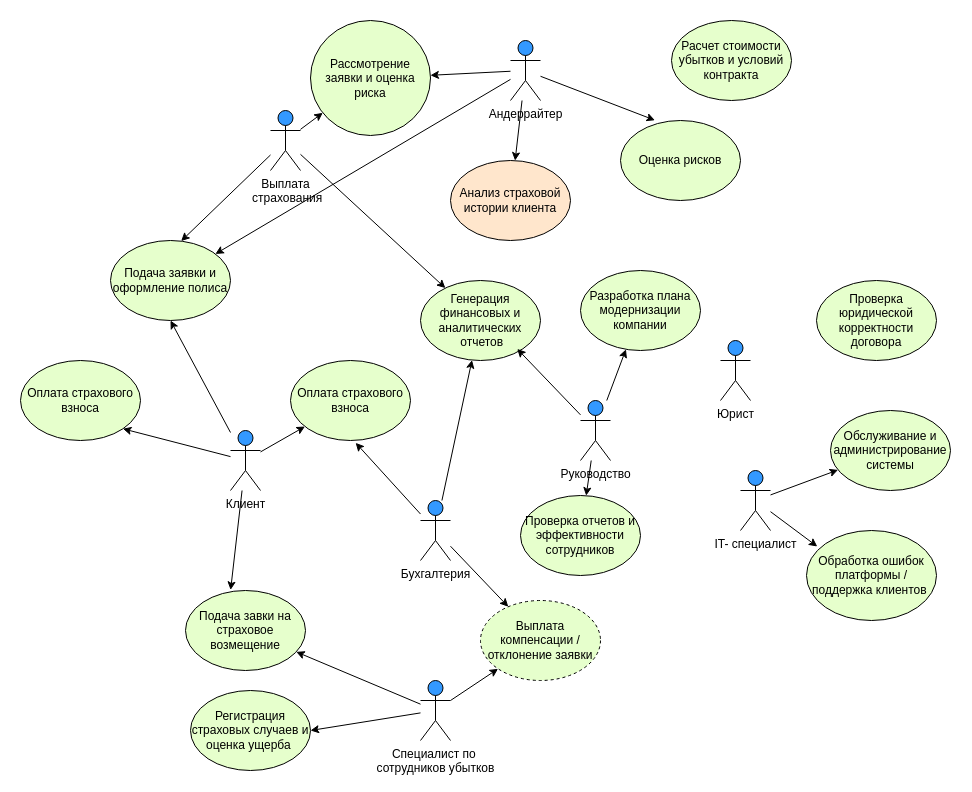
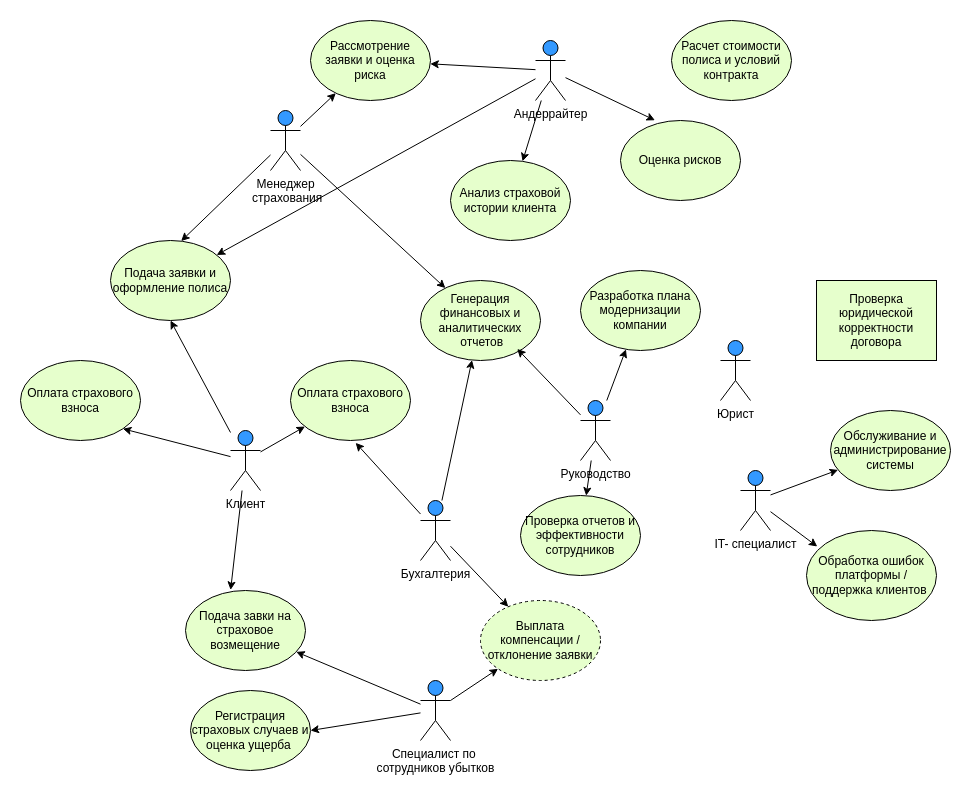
- <mxCell id="17" value="Расчет стоимости убытков и условий контракта" style="ellipse;whiteSpace=wrap;html=1;fillColor=#E6FFCC;" vertex="1" parent="1"><mxGeometry x="671" y="20" width="120" height="80" as="geometry" /></mxCell>
+ <mxCell id="17" value="Расчет стоимости полиса и условий контракта" style="ellipse;whiteSpace=wrap;html=1;fillColor=#E6FFCC;" vertex="1" parent="1"><mxGeometry x="671" y="20" width="120" height="80" as="geometry" /></mxCell>
- <mxCell id="19" value="Андеррайтер" style="shape=umlActor;verticalLabelPosition=bottom;verticalAlign=top;html=1;outlineConnect=0;fillColor=#3399FF;" vertex="1" parent="1"><mxGeometry x="510" y="40" width="30" height="60" as="geometry" /></mxCell>
+ <mxCell id="19" value="Андеррайтер" style="shape=umlActor;verticalLabelPosition=bottom;verticalAlign=top;html=1;outlineConnect=0;fillColor=#3399FF;" vertex="1" parent="1"><mxGeometry x="535" y="40" width="30" height="60" as="geometry" /></mxCell>
- <mxCell id="10" value="Рассмотрение заявки и оценка риска" style="ellipse;whiteSpace=wrap;html=1;fillColor=#E6FFCC;" vertex="1" parent="1"><mxGeometry x="310" y="20" width="120" height="115" as="geometry" /></mxCell>
+ <mxCell id="10" value="Рассмотрение заявки и оценка риска" style="ellipse;whiteSpace=wrap;html=1;fillColor=#E6FFCC;" vertex="1" parent="1"><mxGeometry x="310" y="20" width="120" height="80" as="geometry" /></mxCell>
- <mxCell id="3" value="Выплата&lt;div&gt;&amp;nbsp;страхования&lt;/div&gt;" style="shape=umlActor;verticalLabelPosition=bottom;verticalAlign=top;html=1;outlineConnect=0;fillColor=#3399FF;" vertex="1" parent="1"><mxGeometry x="270" y="110" width="30" height="60" as="geometry" /></mxCell>
+ <mxCell id="3" value="Менеджер&lt;div&gt;&amp;nbsp;страхования&lt;/div&gt;" style="shape=umlActor;verticalLabelPosition=bottom;verticalAlign=top;html=1;outlineConnect=0;fillColor=#3399FF;" vertex="1" parent="1"><mxGeometry x="270" y="110" width="30" height="60" as="geometry" /></mxCell>
- <mxCell id="21" value="Анализ страховой истории клиента" style="ellipse;whiteSpace=wrap;html=1;fillColor=#ffe6cc;" vertex="1" parent="1"><mxGeometry x="450" y="160" width="120" height="80" as="geometry" /></mxCell>
+ <mxCell id="21" value="Анализ страховой истории клиента" style="ellipse;whiteSpace=wrap;html=1;fillColor=#E6FFCC;" vertex="1" parent="1"><mxGeometry x="450" y="160" width="120" height="80" as="geometry" /></mxCell>
- <mxCell id="13" value="Проверка юридической корректности договора" style="ellipse;whiteSpace=wrap;html=1;fillColor=#E6FFCC;" vertex="1" parent="1"><mxGeometry x="816" y="280" width="120" height="80" as="geometry" /></mxCell>
+ <mxCell id="13" value="Проверка юридической корректности договора" style="whiteSpace=wrap;html=1;fillColor=#E6FFCC;rounded=0;" vertex="1" parent="1"><mxGeometry x="816" y="280" width="120" height="80" as="geometry" /></mxCell>
